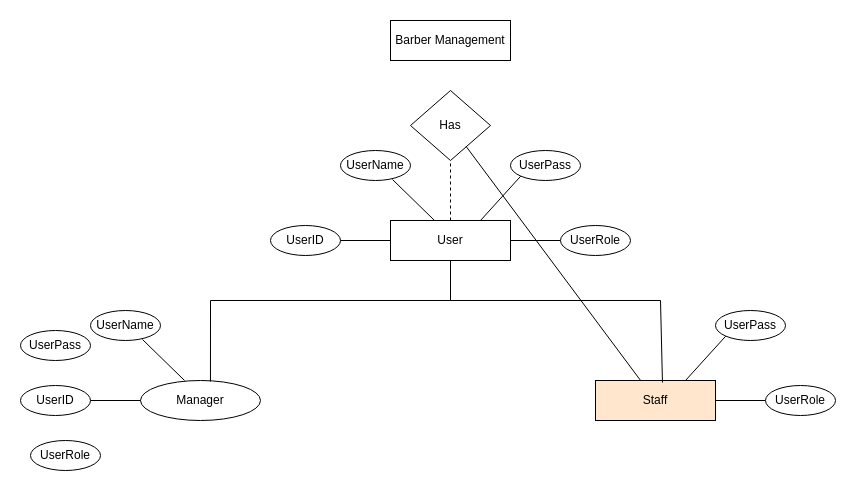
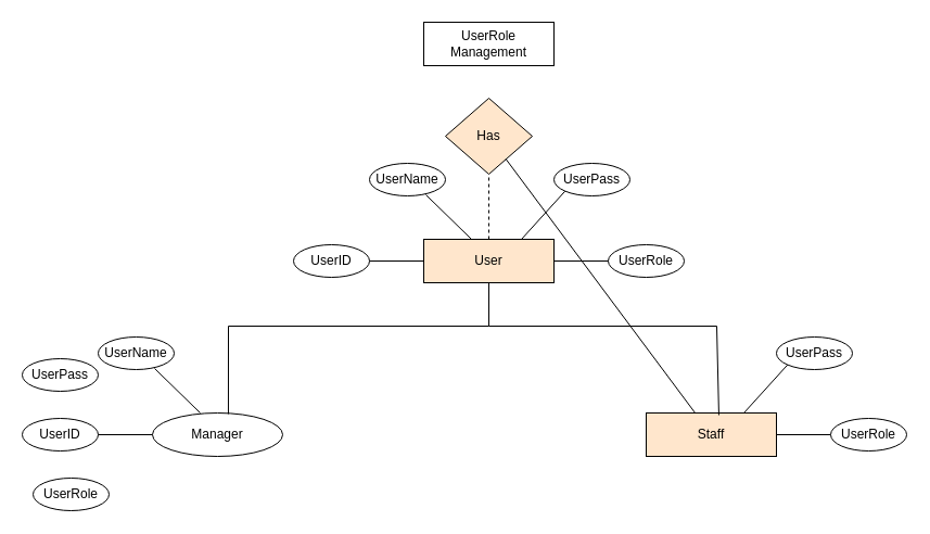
- <mxCell id="2" value="Barber Management" style="rounded=0;whiteSpace=wrap;html=1;" vertex="1" parent="1"><mxGeometry x="390" width="120" height="40" as="geometry" y="20" /></mxCell>
+ <mxCell id="2" value="UserRole Management" style="rounded=0;whiteSpace=wrap;html=1;" vertex="1" parent="1"><mxGeometry x="390" width="120" height="40" as="geometry" y="20" /></mxCell>
- <mxCell id="3" value="Has" style="rhombus;whiteSpace=wrap;html=1;" vertex="1" parent="1"><mxGeometry x="410" y="90" width="80" height="70" as="geometry" /></mxCell>
+ <mxCell id="3" value="Has" style="rhombus;whiteSpace=wrap;html=1;fillColor=#ffe6cc;" vertex="1" parent="1"><mxGeometry x="410" y="90" width="80" height="70" as="geometry" /></mxCell>
- <mxCell id="11" value="User" style="rounded=0;whiteSpace=wrap;html=1;" vertex="1" parent="1"><mxGeometry x="390" y="220" width="120" height="40" as="geometry" /></mxCell>
+ <mxCell id="11" value="User" style="rounded=0;whiteSpace=wrap;html=1;fillColor=#ffe6cc;" vertex="1" parent="1"><mxGeometry x="390" y="220" width="120" height="40" as="geometry" /></mxCell>
